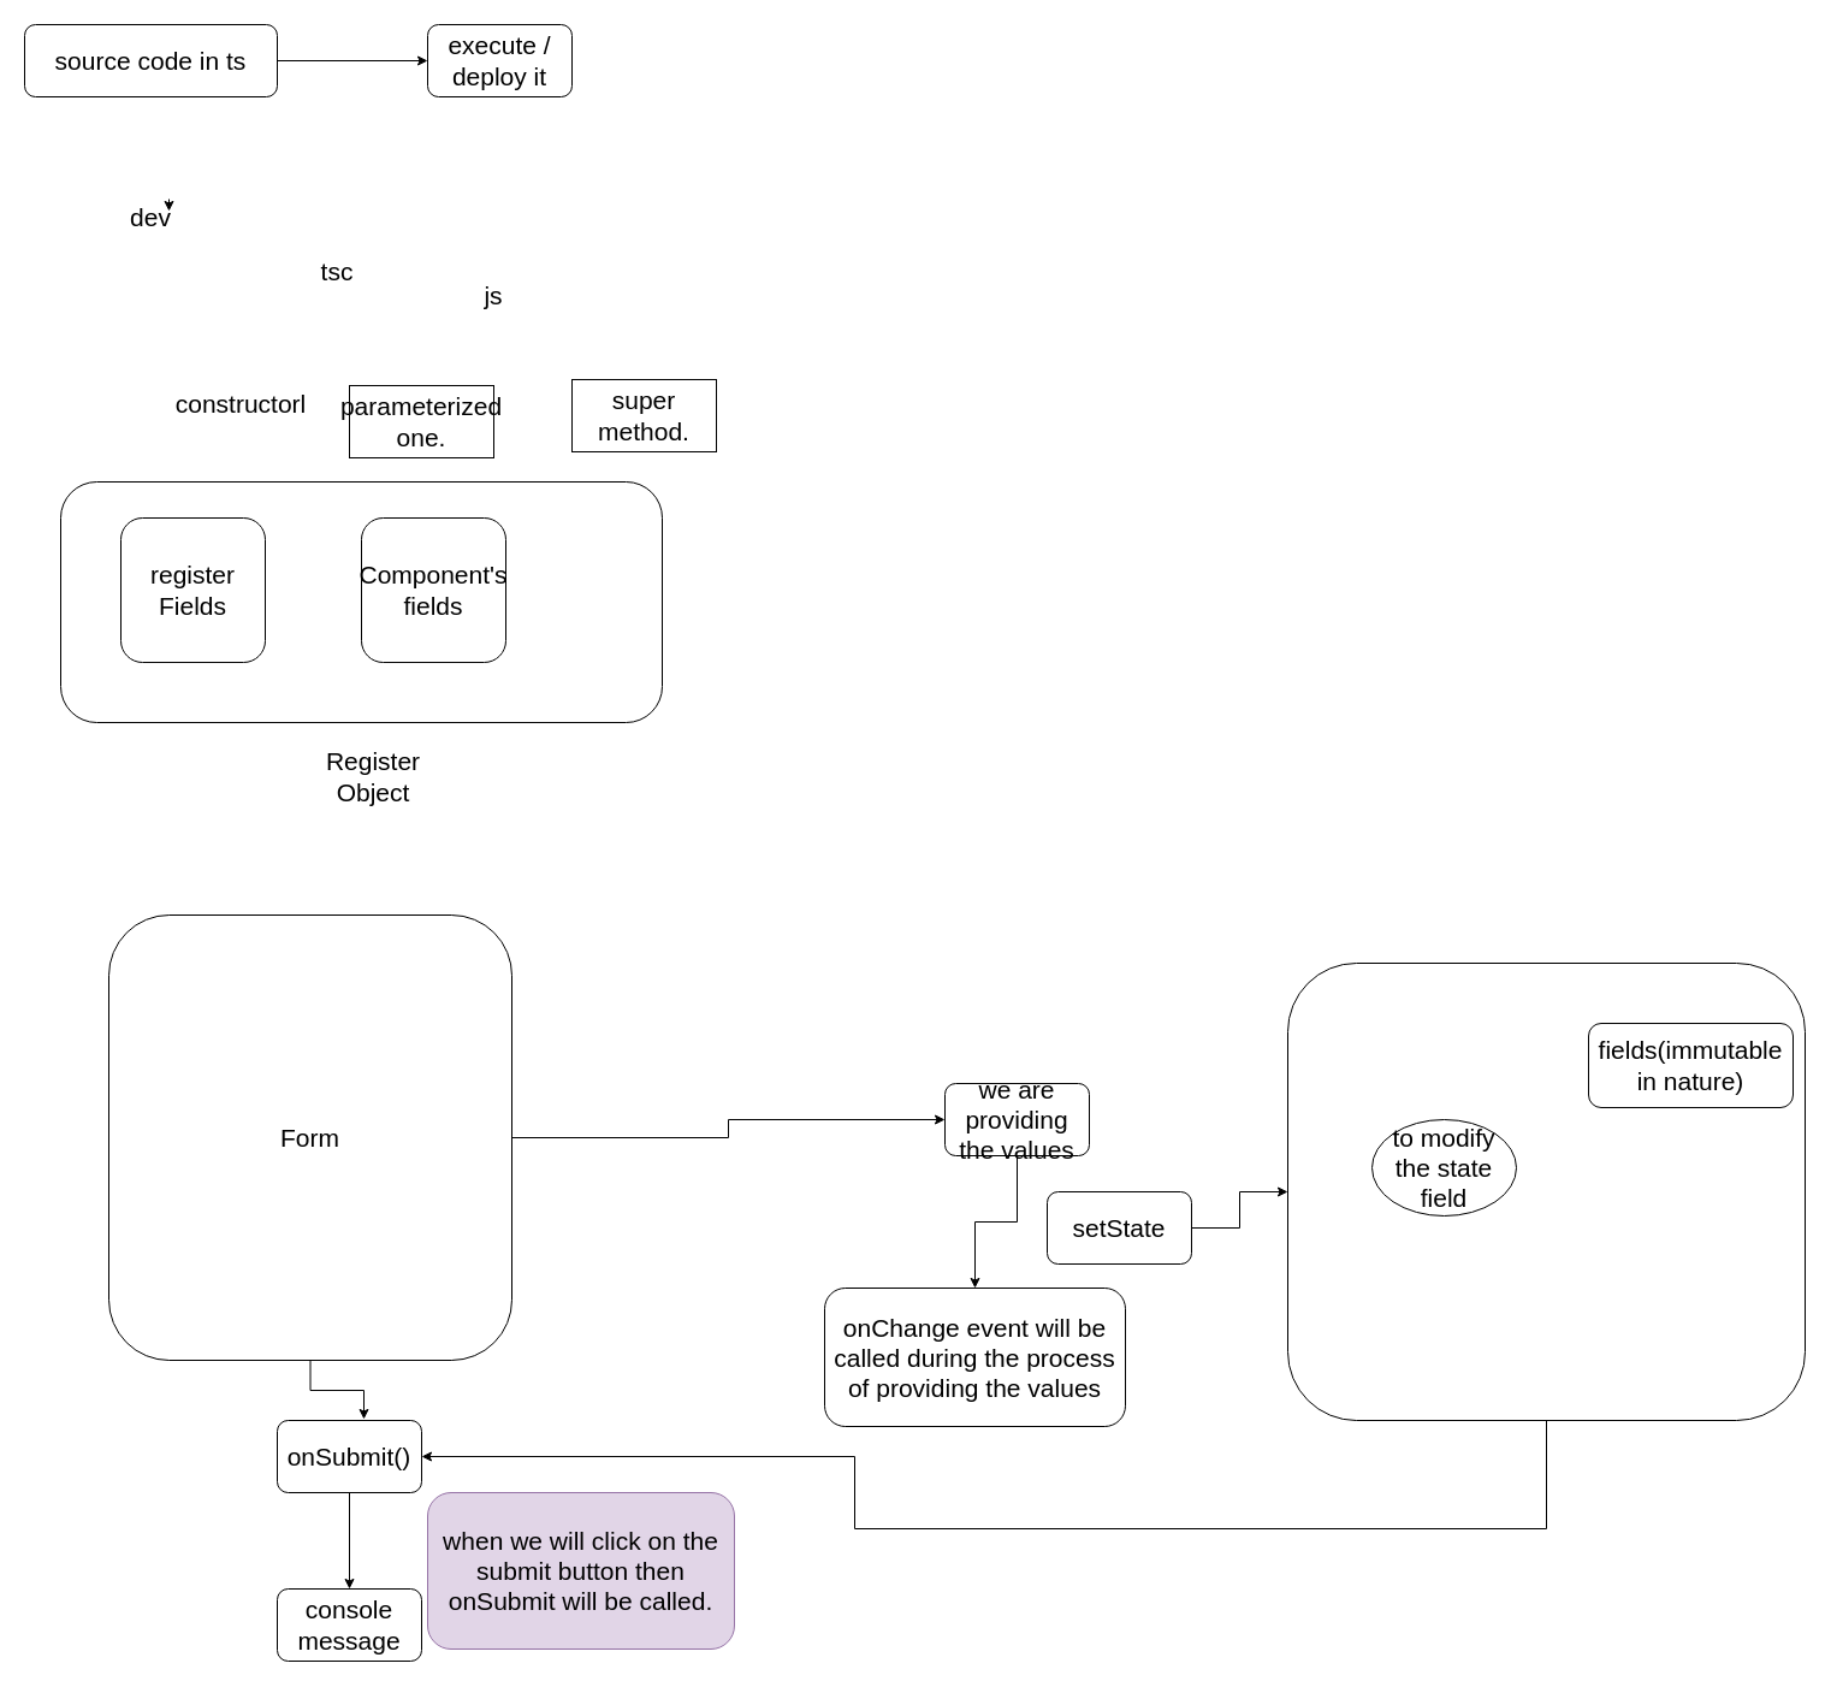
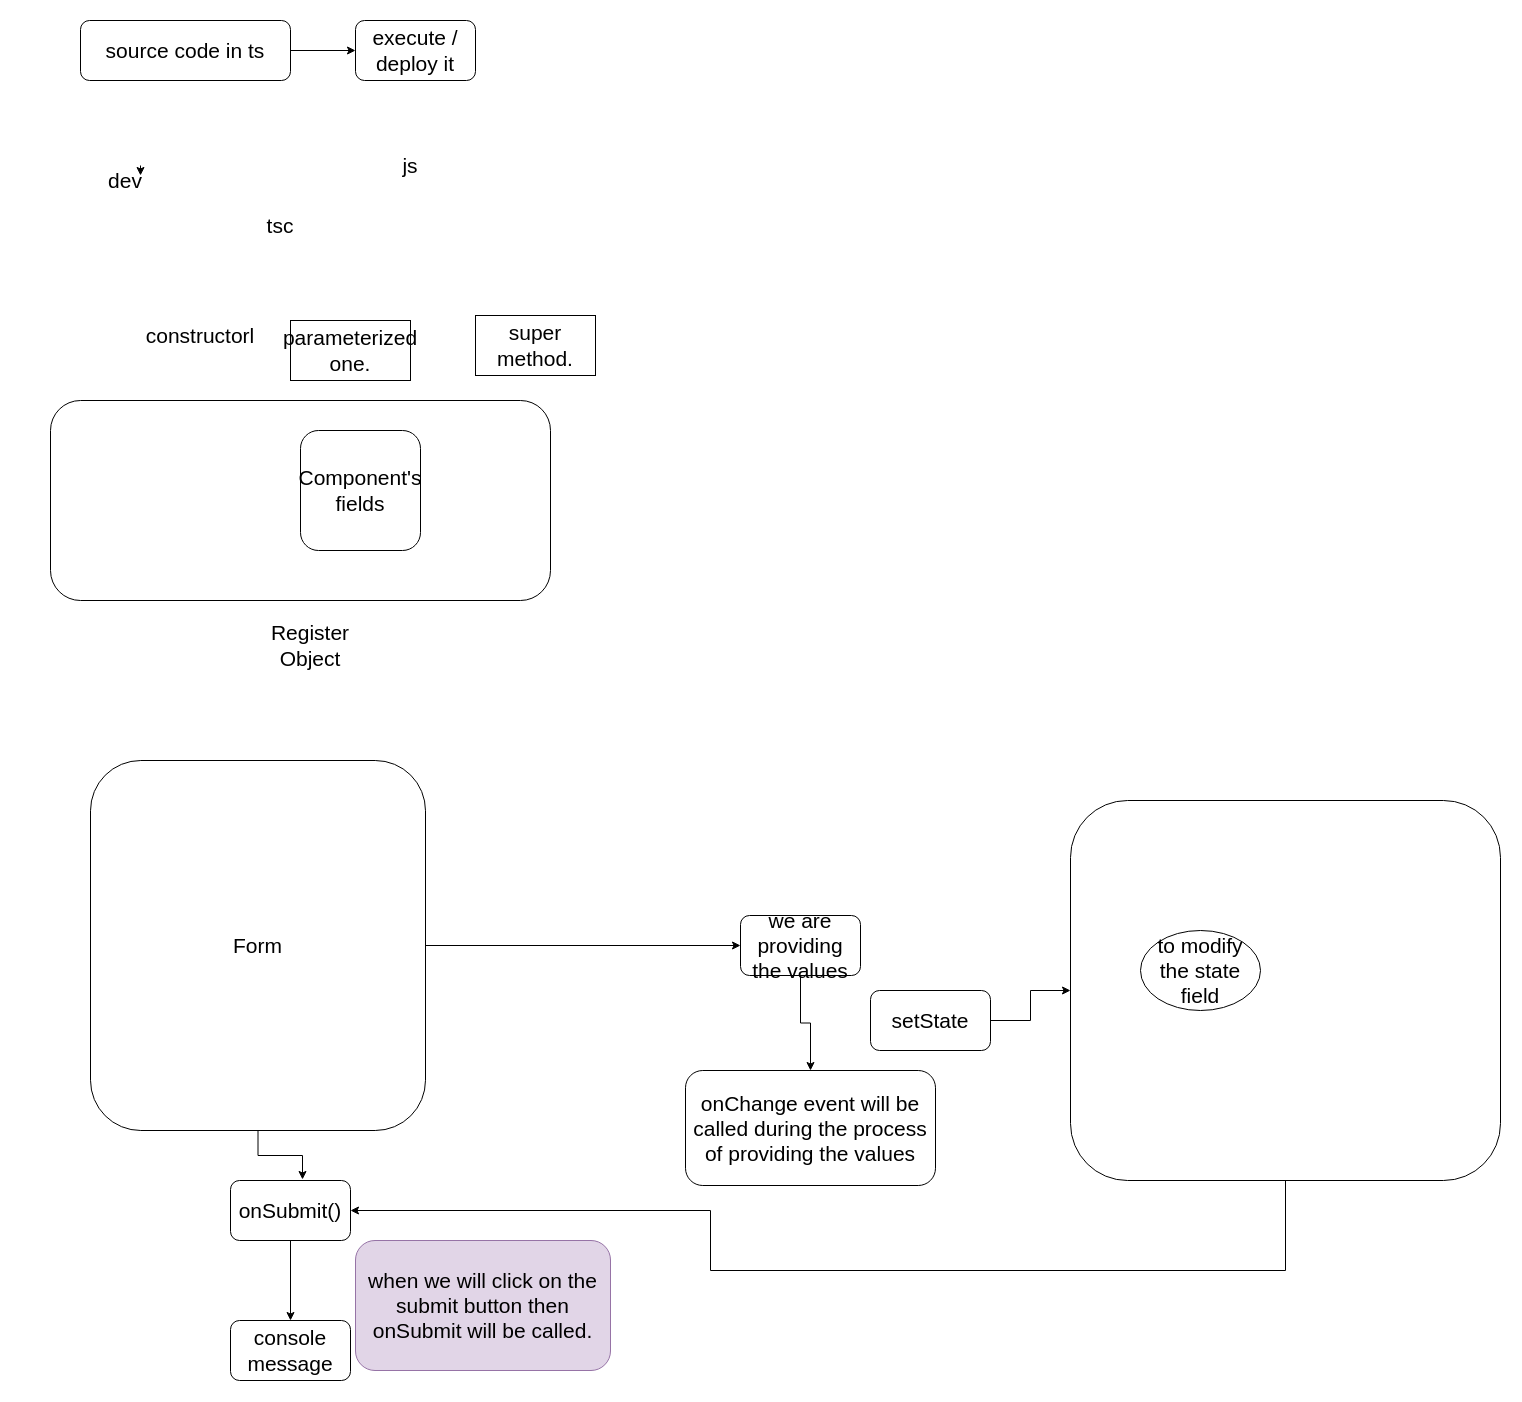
- <mxCell id="3" value="source code in ts" style="rounded=1;whiteSpace=wrap;html=1;fontSize=21;" parent="1" vertex="1"><mxGeometry x="20" y="20" width="210" height="60" as="geometry" /></mxCell>
+ <mxCell id="3" value="source code in ts" style="rounded=1;whiteSpace=wrap;html=1;fontSize=21;" parent="1" vertex="1"><mxGeometry x="80" y="20" width="210" height="60" as="geometry" /></mxCell>
- <mxCell id="6" value="js" style="text;html=1;strokeColor=none;fillColor=none;align=center;verticalAlign=middle;whiteSpace=wrap;rounded=0;fontSize=21;" parent="1" vertex="1"><mxGeometry x="380" y="230" width="60" height="30" as="geometry" /></mxCell>
+ <mxCell id="6" value="js" style="text;html=1;strokeColor=none;fillColor=none;align=center;verticalAlign=middle;whiteSpace=wrap;rounded=0;fontSize=21;" parent="1" vertex="1"><mxGeometry x="380" y="150" width="60" height="30" as="geometry" /></mxCell>
- <mxCell id="10" value="register Fields" style="rounded=1;whiteSpace=wrap;html=1;fontSize=21;" parent="1" vertex="1"><mxGeometry x="100" y="430" width="120" height="120" as="geometry" /></mxCell>
- <mxCell id="29" value="fields(immutable in nature)" style="rounded=1;whiteSpace=wrap;html=1;fontSize=21;" parent="1" vertex="1"><mxGeometry x="1320" y="850" width="170" height="70" as="geometry" /></mxCell>
- <mxCell id="23" value="we are providing the values" style="whiteSpace=wrap;html=1;fontSize=21;rounded=1;" parent="1" vertex="1"><mxGeometry x="785" y="900" width="120" height="60" as="geometry" /></mxCell>
+ <mxCell id="23" value="we are providing the values" style="whiteSpace=wrap;html=1;fontSize=21;rounded=1;" parent="1" vertex="1"><mxGeometry x="740" y="915" width="120" height="60" as="geometry" /></mxCell>
